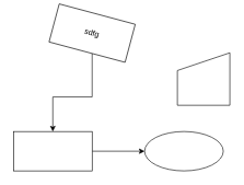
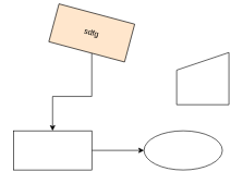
- <mxCell id="3" value="sdfg" style="rounded=0;whiteSpace=wrap;html=1;rotation=15;" parent="1" vertex="1"><mxGeometry x="80" y="20" width="120" height="60" as="geometry" /></mxCell>
+ <mxCell id="3" value="sdfg" style="rounded=0;whiteSpace=wrap;html=1;rotation=15;fillColor=#ffe6cc;" parent="1" vertex="1"><mxGeometry x="80" y="20" width="120" height="60" as="geometry" /></mxCell>
